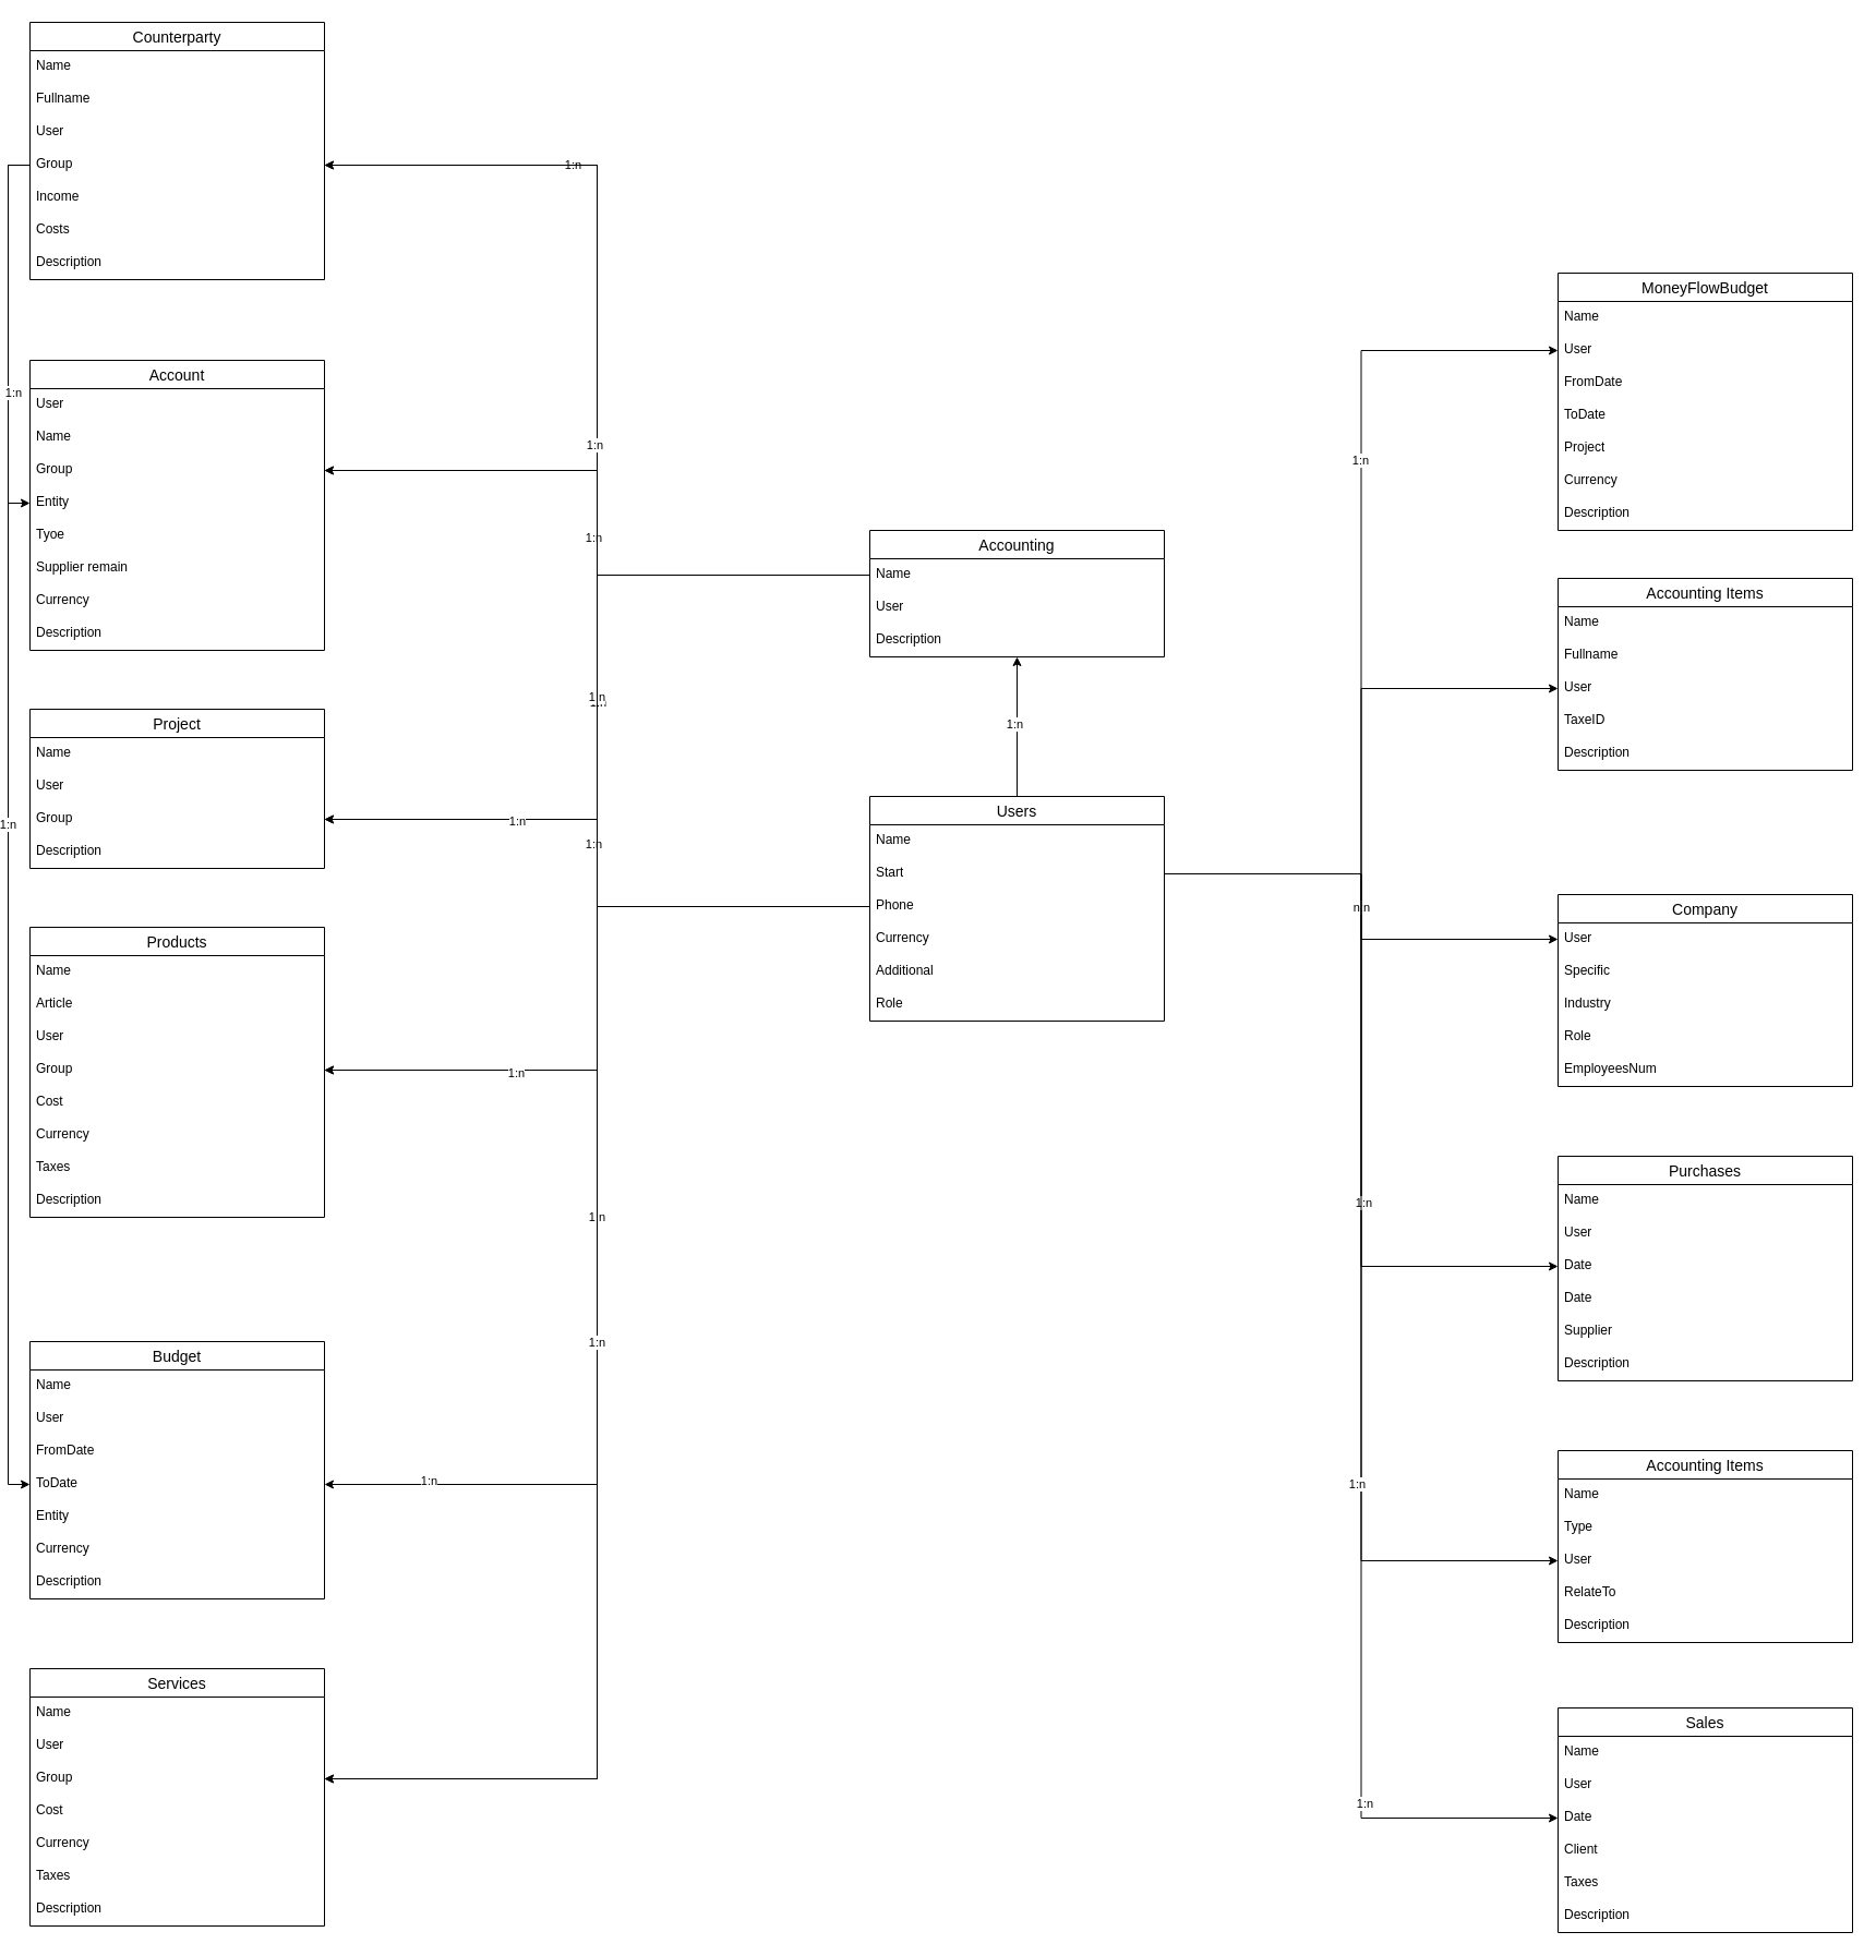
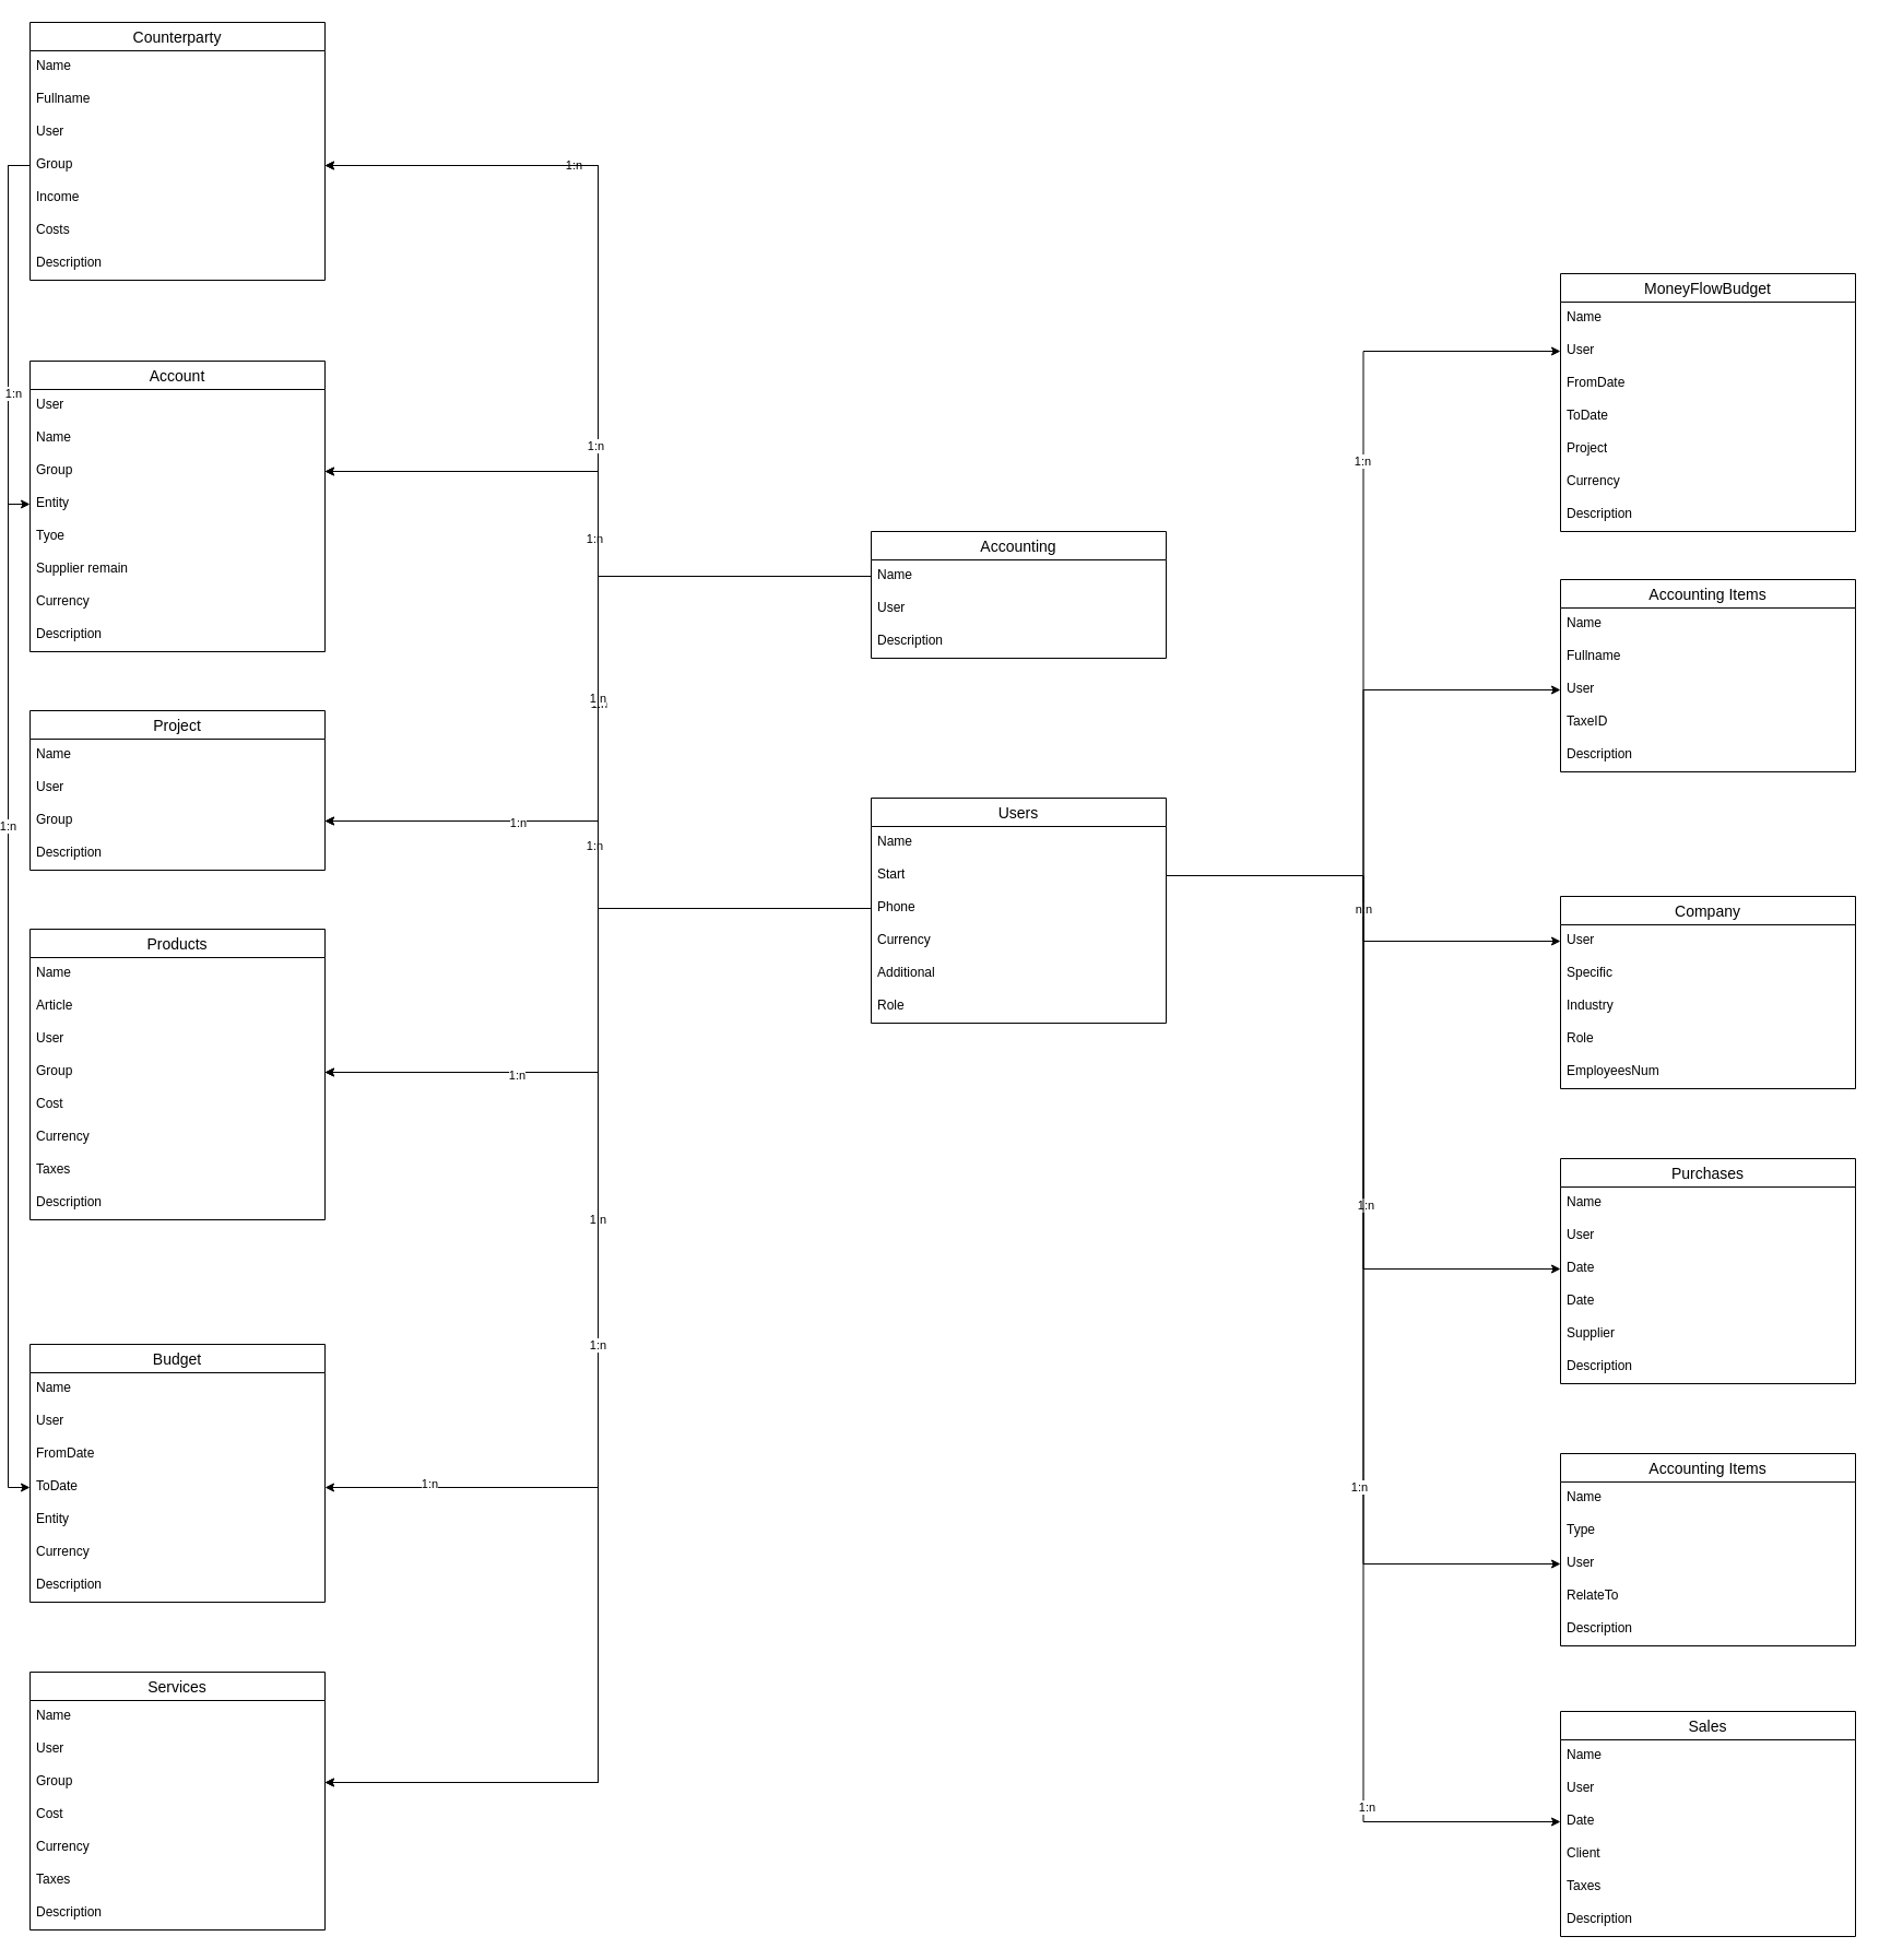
- <mxCell id="4" style="edgeStyle=orthogonalEdgeStyle;rounded=0;orthogonalLoop=1;jettySize=auto;html=1;exitX=0.5;exitY=0;exitDx=0;exitDy=0;entryX=0.5;entryY=1;entryDx=0;entryDy=0;" parent="1" source="6" target="101" edge="1"><mxGeometry relative="1" as="geometry" /></mxCell>
- <mxCell id="5" value="1:n" style="edgeLabel;html=1;align=center;verticalAlign=middle;resizable=0;points=[];" parent="4" vertex="1" connectable="0"><mxGeometry x="0.051" y="3" relative="1" as="geometry"><mxPoint as="offset" /></mxGeometry></mxCell>
